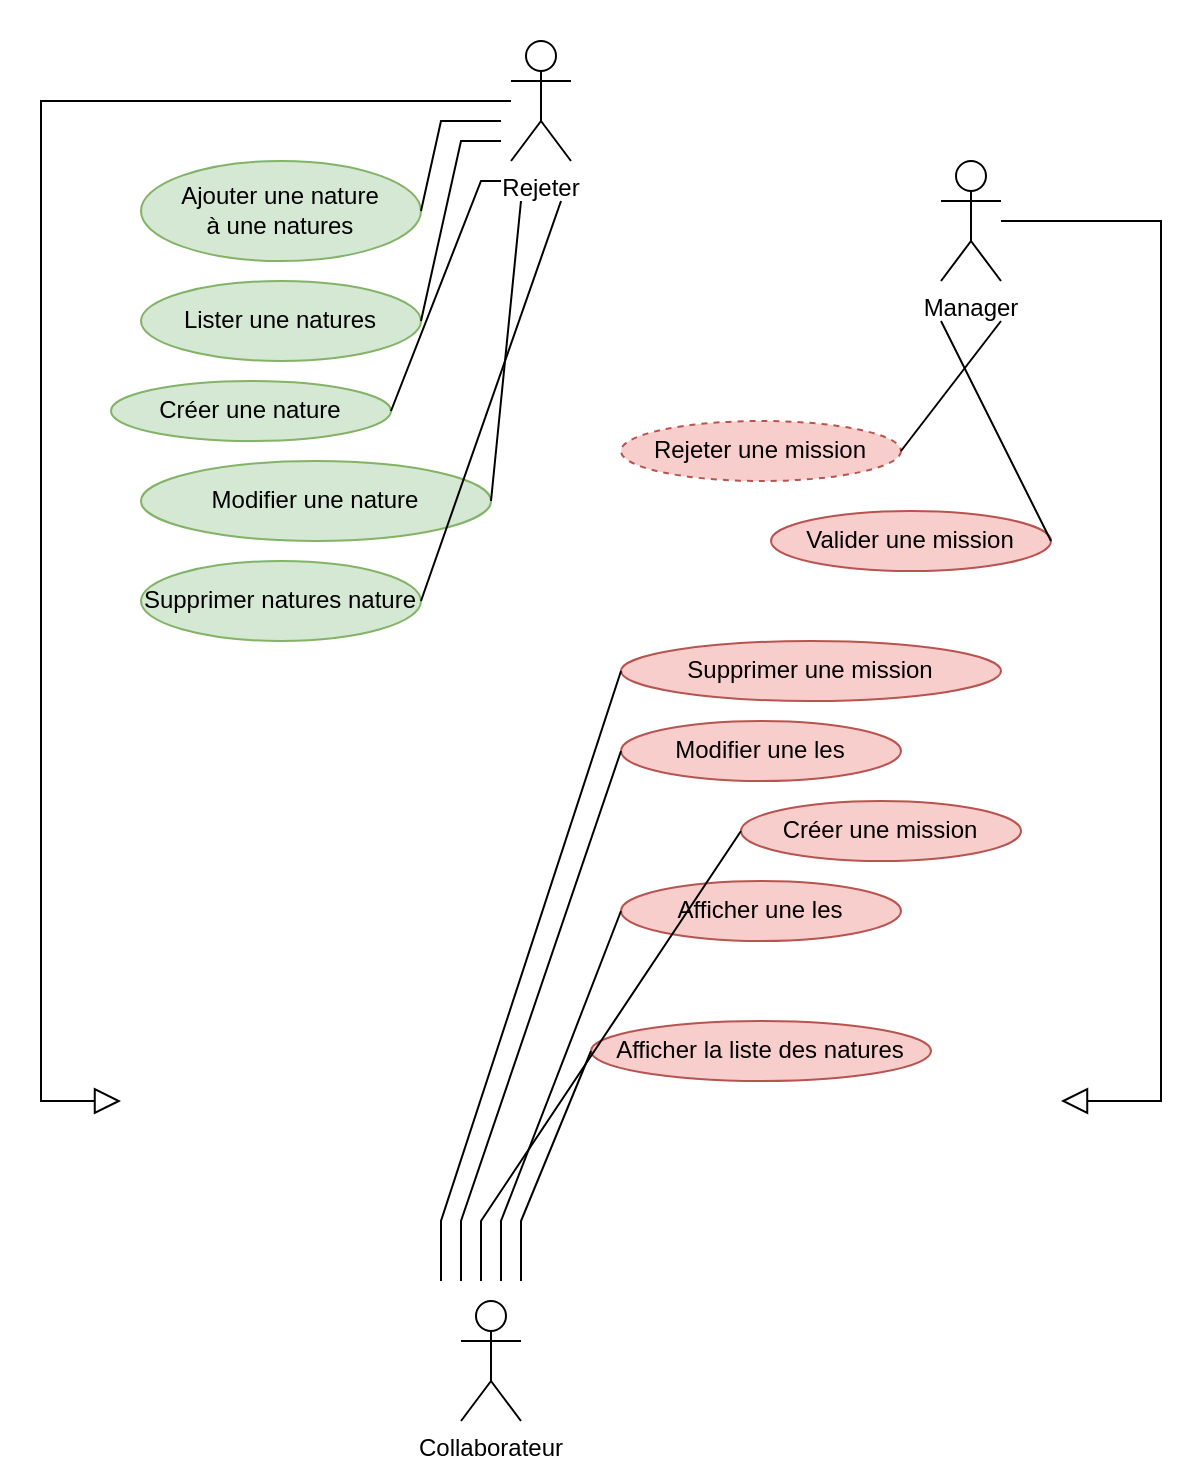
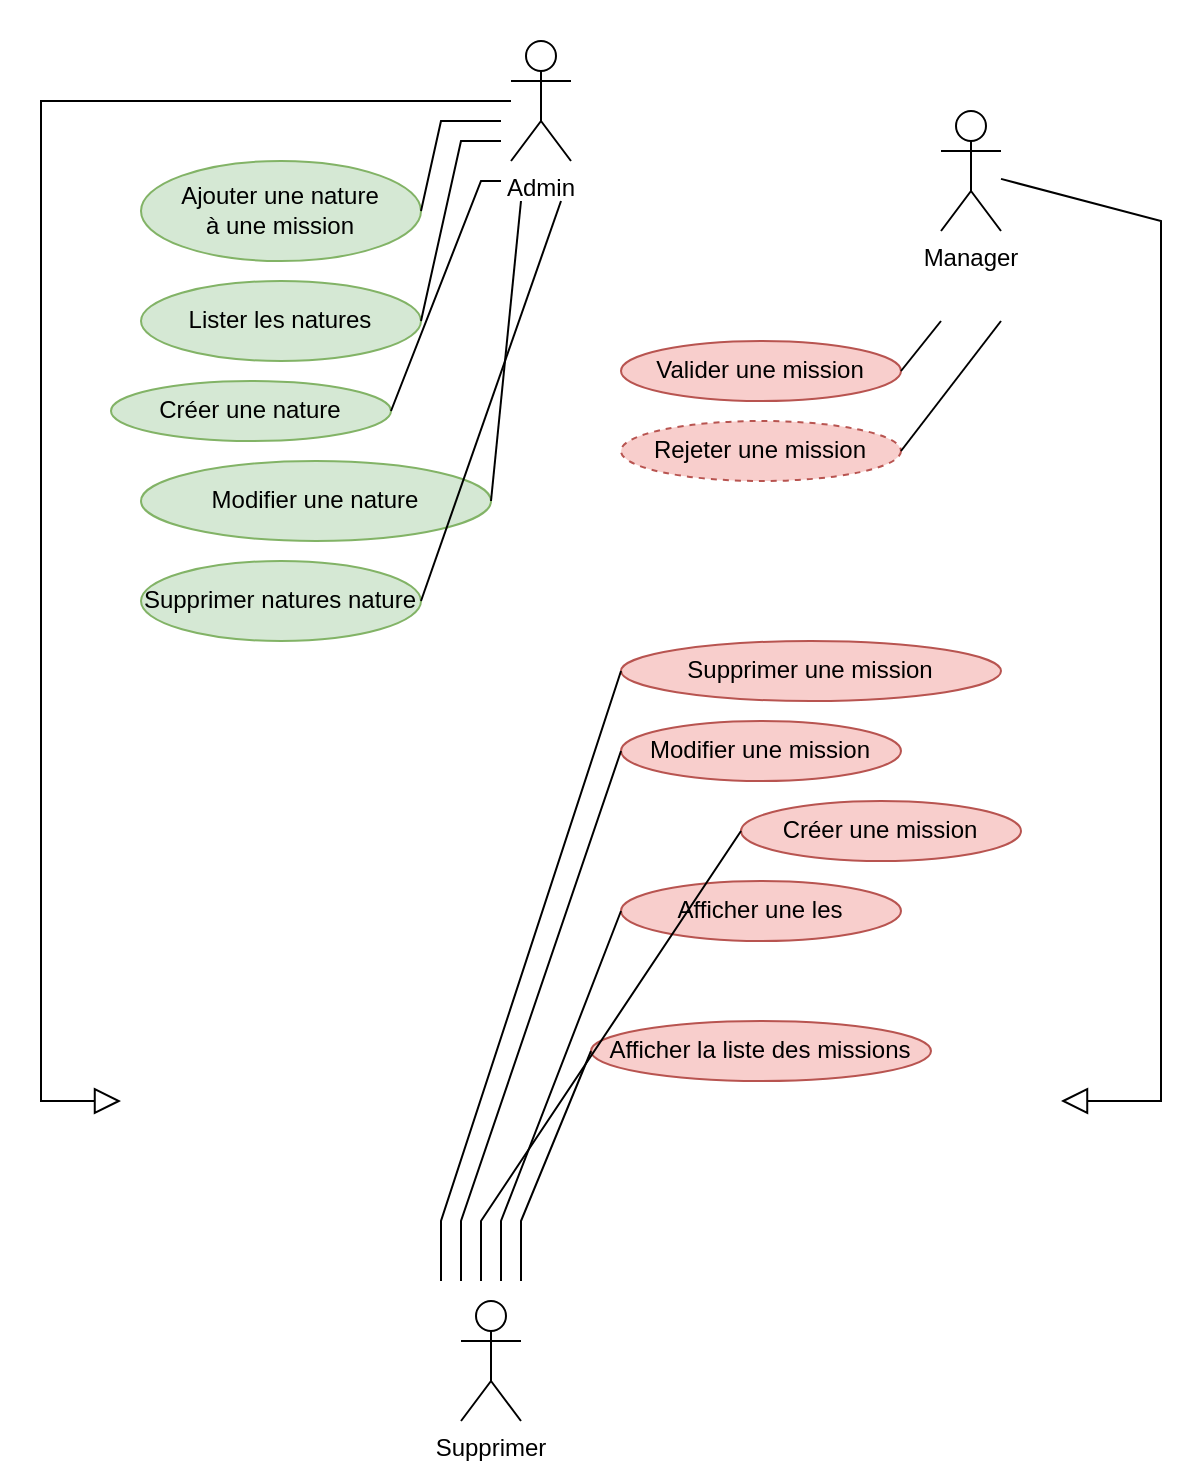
- <mxCell id="2" value="&lt;div&gt;Rejeter&lt;/div&gt;" style="shape=umlActor;verticalLabelPosition=bottom;verticalAlign=top;html=1;outlineConnect=0;" vertex="1" parent="1"><mxGeometry x="255" y="20" width="30" height="60" as="geometry" /></mxCell>
+ <mxCell id="2" value="&lt;div&gt;Admin&lt;/div&gt;" style="shape=umlActor;verticalLabelPosition=bottom;verticalAlign=top;html=1;outlineConnect=0;" vertex="1" parent="1"><mxGeometry x="255" y="20" width="30" height="60" as="geometry" /></mxCell>
- <mxCell id="7" value="&lt;div&gt;Ajouter une nature&lt;/div&gt;&lt;div&gt;à une natures&lt;/div&gt;" style="ellipse;whiteSpace=wrap;html=1;fillColor=#d5e8d4;strokeColor=#82b366;" vertex="1" parent="1"><mxGeometry x="70" y="80" width="140" height="50" as="geometry" /></mxCell>
+ <mxCell id="7" value="&lt;div&gt;Ajouter une nature&lt;/div&gt;&lt;div&gt;à une mission&lt;/div&gt;" style="ellipse;whiteSpace=wrap;html=1;fillColor=#d5e8d4;strokeColor=#82b366;" vertex="1" parent="1"><mxGeometry x="70" y="80" width="140" height="50" as="geometry" /></mxCell>
- <mxCell id="3" value="&lt;div&gt;Manager&lt;/div&gt;" style="shape=umlActor;verticalLabelPosition=bottom;verticalAlign=top;html=1;outlineConnect=0;" vertex="1" parent="1"><mxGeometry x="470" y="80" width="30" height="60" as="geometry" /></mxCell>
+ <mxCell id="3" value="&lt;div&gt;Manager&lt;/div&gt;" style="shape=umlActor;verticalLabelPosition=bottom;verticalAlign=top;html=1;outlineConnect=0;" vertex="1" parent="1"><mxGeometry x="470" y="55" width="30" height="60" as="geometry" /></mxCell>
- <mxCell id="8" value="&lt;div&gt;Lister une natures&lt;/div&gt;" style="ellipse;whiteSpace=wrap;html=1;fillColor=#d5e8d4;strokeColor=#82b366;" vertex="1" parent="1"><mxGeometry x="70" y="140" width="140" height="40" as="geometry" /></mxCell>
+ <mxCell id="8" value="&lt;div&gt;Lister les natures&lt;/div&gt;" style="ellipse;whiteSpace=wrap;html=1;fillColor=#d5e8d4;strokeColor=#82b366;" vertex="1" parent="1"><mxGeometry x="70" y="140" width="140" height="40" as="geometry" /></mxCell>
- <mxCell id="18" value="&lt;div&gt;Valider une mission&lt;br&gt;&lt;/div&gt;" style="ellipse;whiteSpace=wrap;html=1;fillColor=#f8cecc;strokeColor=#b85450;" vertex="1" parent="1"><mxGeometry x="385" y="255" width="140" height="30" as="geometry" /></mxCell>
+ <mxCell id="18" value="&lt;div&gt;Valider une mission&lt;br&gt;&lt;/div&gt;" style="ellipse;whiteSpace=wrap;html=1;fillColor=#f8cecc;strokeColor=#b85450;" vertex="1" parent="1"><mxGeometry x="310" y="170" width="140" height="30" as="geometry" /></mxCell>
- <mxCell id="22" value="&lt;div&gt;Modifier une les&lt;/div&gt;" style="ellipse;whiteSpace=wrap;html=1;fillColor=#f8cecc;strokeColor=#b85450;" vertex="1" parent="1"><mxGeometry x="310" y="360" width="140" height="30" as="geometry" /></mxCell>
+ <mxCell id="22" value="&lt;div&gt;Modifier une mission&lt;/div&gt;" style="ellipse;whiteSpace=wrap;html=1;fillColor=#f8cecc;strokeColor=#b85450;" vertex="1" parent="1"><mxGeometry x="310" y="360" width="140" height="30" as="geometry" /></mxCell>
- <mxCell id="25" value="&lt;div&gt;Afficher la liste des natures&lt;/div&gt;" style="ellipse;whiteSpace=wrap;html=1;fillColor=#f8cecc;strokeColor=#b85450;" vertex="1" parent="1"><mxGeometry x="295" y="510" width="170" height="30" as="geometry" /></mxCell>
+ <mxCell id="25" value="&lt;div&gt;Afficher la liste des missions&lt;/div&gt;" style="ellipse;whiteSpace=wrap;html=1;fillColor=#f8cecc;strokeColor=#b85450;" vertex="1" parent="1"><mxGeometry x="295" y="510" width="170" height="30" as="geometry" /></mxCell>
- <mxCell id="4" value="&lt;div&gt;Collaborateur&lt;/div&gt;" style="shape=umlActor;verticalLabelPosition=bottom;verticalAlign=top;html=1;outlineConnect=0;" vertex="1" parent="1"><mxGeometry x="230" y="650" width="30" height="60" as="geometry" /></mxCell>
+ <mxCell id="4" value="&lt;div&gt;Supprimer&lt;/div&gt;" style="shape=umlActor;verticalLabelPosition=bottom;verticalAlign=top;html=1;outlineConnect=0;" vertex="1" parent="1"><mxGeometry x="230" y="650" width="30" height="60" as="geometry" /></mxCell>
